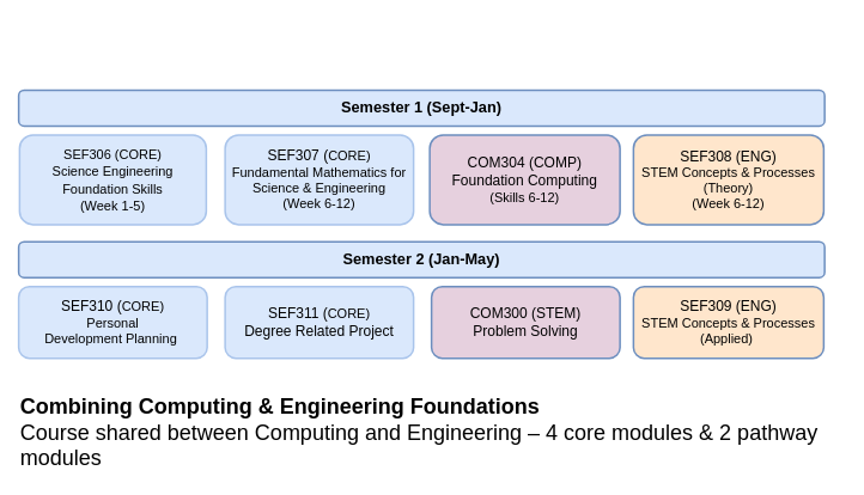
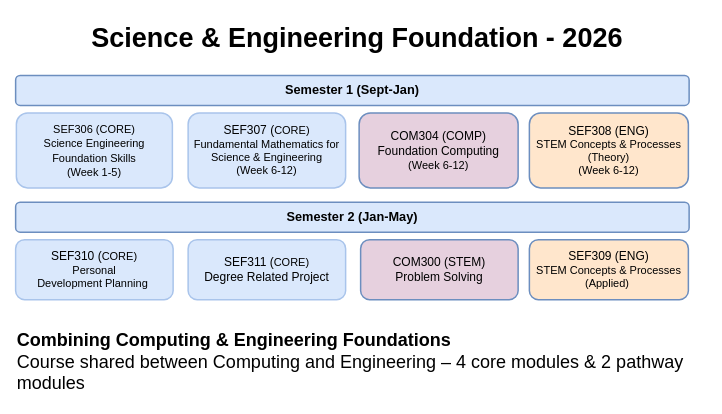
+ <mxCell id="7" value="&lt;font style=&quot;font-size: 36px;&quot;&gt;&lt;b&gt;Science &amp;amp; Engineering Foundation - 2026&amp;nbsp;&lt;/b&gt;&lt;/font&gt;" style="text;html=1;align=center;verticalAlign=middle;resizable=0;points=[];autosize=1;strokeColor=none;fillColor=none;" parent="1" vertex="1"><mxGeometry x="110" y="20" width="740" height="60" as="geometry" /></mxCell>
- <mxCell id="12" value="&lt;font style=&quot;font-size: 16px;&quot;&gt;COM304 (COMP)&lt;br&gt;Foundation Computing&lt;br&gt;&lt;span style=&quot;font-size: 14.667px;&quot;&gt;(Skills 6-12)&lt;/span&gt;&lt;br&gt;&lt;/font&gt;" style="rounded=1;whiteSpace=wrap;html=1;fillColor=#E6D0DE;strokeColor=#6c8ebf;strokeWidth=2;" parent="1" vertex="1"><mxGeometry x="478" y="150" width="212" height="100" as="geometry" /></mxCell>
+ <mxCell id="12" value="&lt;font style=&quot;font-size: 16px;&quot;&gt;COM304 (COMP)&lt;br&gt;Foundation Computing&lt;br&gt;&lt;span style=&quot;font-size: 14.667px;&quot;&gt;(Week 6-12)&lt;/span&gt;&lt;br&gt;&lt;/font&gt;" style="rounded=1;whiteSpace=wrap;html=1;fillColor=#E6D0DE;strokeColor=#6c8ebf;strokeWidth=2;" parent="1" vertex="1"><mxGeometry x="478" y="150" width="212" height="100" as="geometry" /></mxCell>
